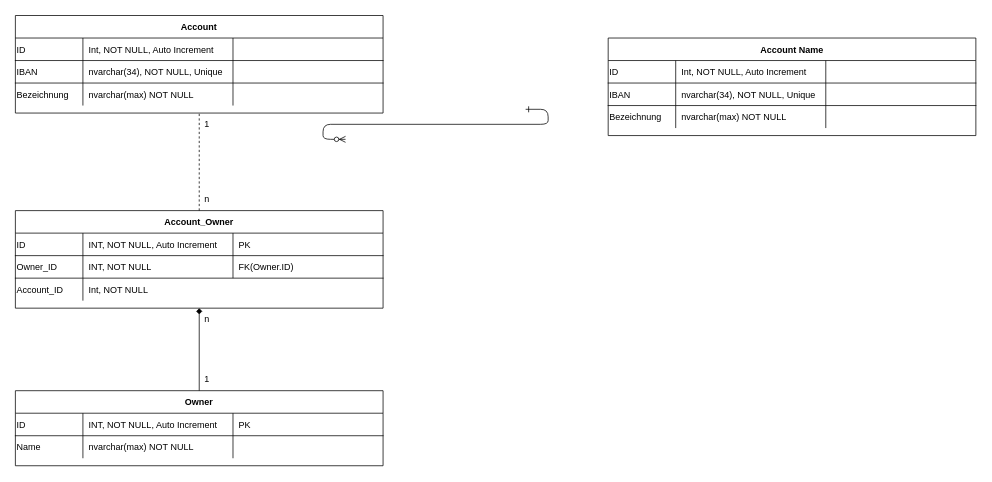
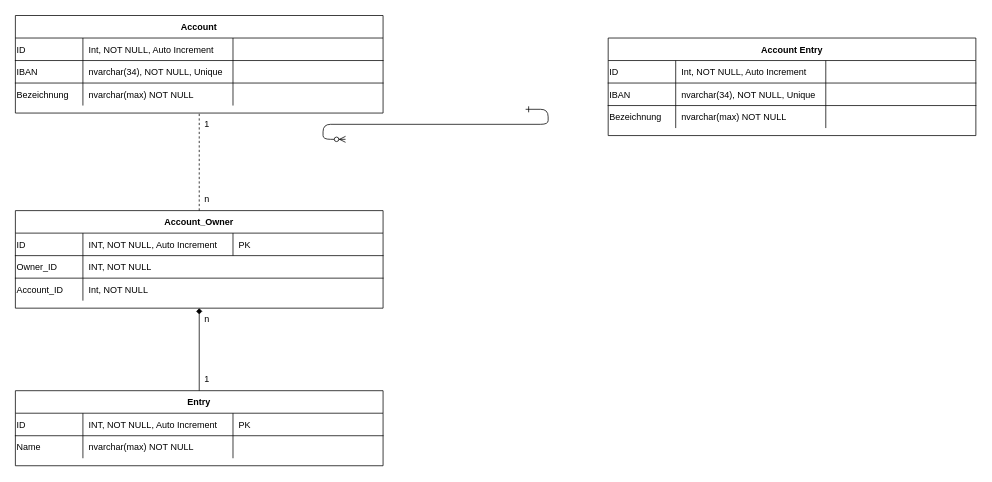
- <mxCell id="43" value="Account Name" style="shape=table;startSize=30;container=1;collapsible=1;childLayout=tableLayout;fixedRows=1;rowLines=0;fontStyle=1;align=center;resizeLast=1;" vertex="1" parent="1"><mxGeometry x="810" y="50" width="490" height="130" as="geometry" /></mxCell>
+ <mxCell id="43" value="Account Entry" style="shape=table;startSize=30;container=1;collapsible=1;childLayout=tableLayout;fixedRows=1;rowLines=0;fontStyle=1;align=center;resizeLast=1;" vertex="1" parent="1"><mxGeometry x="810" y="50" width="490" height="130" as="geometry" /></mxCell>
- <mxCell id="33" value="FK(Owner.ID)" style="shape=partialRectangle;overflow=hidden;connectable=0;fillColor=none;top=0;left=0;bottom=0;right=0;align=left;spacingLeft=6;fontStyle=0;" vertex="1" parent="30"><mxGeometry x="290" width="200" height="30" as="geometry"><mxRectangle width="200" height="30" as="alternateBounds" /></mxGeometry></mxCell>
- <mxCell id="16" value="Owner" style="shape=table;startSize=30;container=1;collapsible=1;childLayout=tableLayout;fixedRows=1;rowLines=0;fontStyle=1;align=center;resizeLast=1;" vertex="1" parent="1"><mxGeometry x="20" y="520" width="490" height="100" as="geometry" /></mxCell>
+ <mxCell id="16" value="Entry" style="shape=table;startSize=30;container=1;collapsible=1;childLayout=tableLayout;fixedRows=1;rowLines=0;fontStyle=1;align=center;resizeLast=1;" vertex="1" parent="1"><mxGeometry x="20" y="520" width="490" height="100" as="geometry" /></mxCell>
